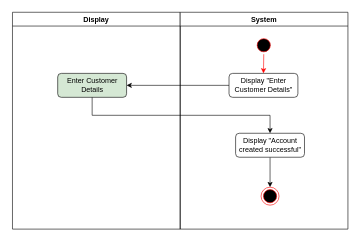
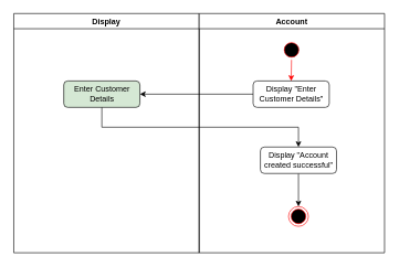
- <mxCell id="4" value="System" style="swimlane;whiteSpace=wrap" parent="1" vertex="1"><mxGeometry x="300" y="20" width="280" height="362" as="geometry" /></mxCell>
+ <mxCell id="4" value="Account" style="swimlane;whiteSpace=wrap" parent="1" vertex="1"><mxGeometry x="300" y="20" width="280" height="362" as="geometry" /></mxCell>
